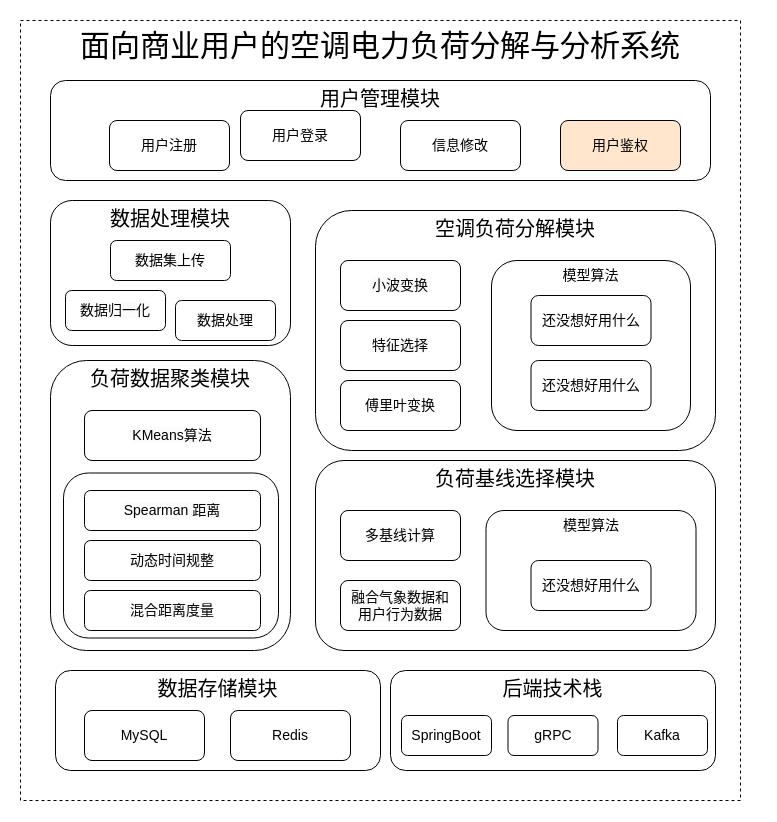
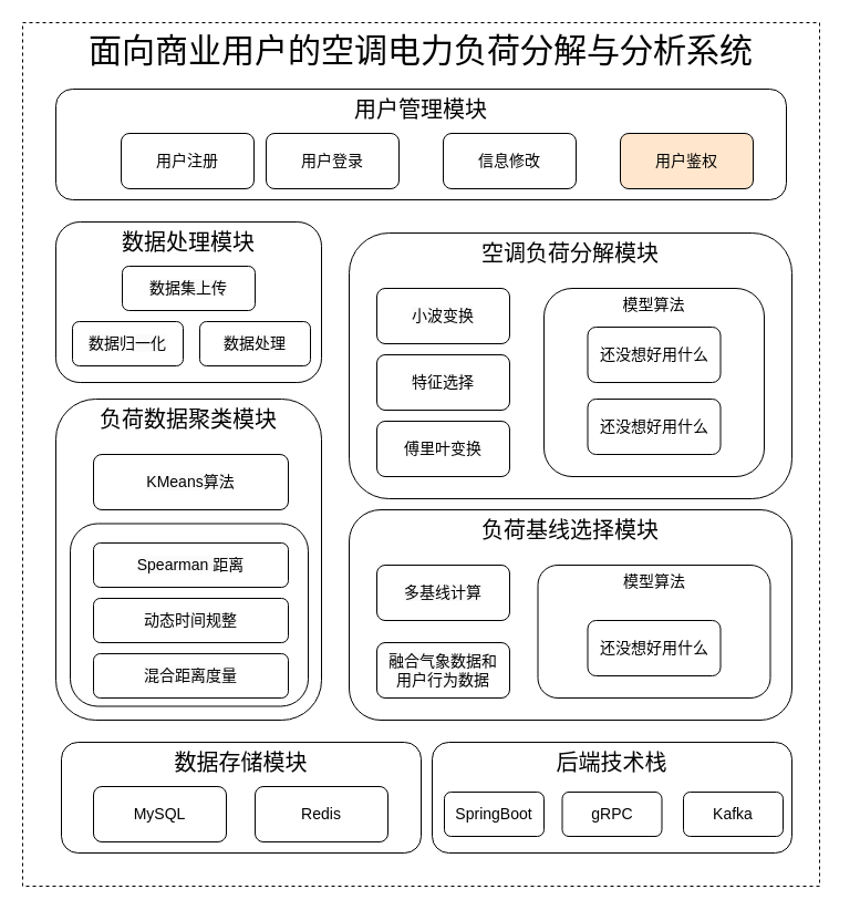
- <mxCell id="35" value="&lt;font style=&quot;font-size: 14px;&quot;&gt;用户登录&lt;/font&gt;" style="rounded=1;whiteSpace=wrap;html=1;" parent="32" vertex="1"><mxGeometry x="190" y="30" width="120" height="50" as="geometry" /></mxCell>
+ <mxCell id="35" value="&lt;font style=&quot;font-size: 14px;&quot;&gt;用户登录&lt;/font&gt;" style="rounded=1;whiteSpace=wrap;html=1;" parent="32" vertex="1"><mxGeometry x="190" y="40" width="120" height="50" as="geometry" /></mxCell>
- <mxCell id="16" value="&lt;span style=&quot;color: rgb(0, 0, 0); font-family: Helvetica; font-size: 14px; font-style: normal; font-variant-ligatures: normal; font-variant-caps: normal; font-weight: 400; letter-spacing: normal; orphans: 2; text-align: center; text-indent: 0px; text-transform: none; widows: 2; word-spacing: 0px; -webkit-text-stroke-width: 0px; white-space: normal; background-color: rgb(251, 251, 251); text-decoration-thickness: initial; text-decoration-style: initial; text-decoration-color: initial; float: none; display: inline !important;&quot;&gt;数据处理&lt;/span&gt;" style="rounded=1;whiteSpace=wrap;html=1;" parent="2" vertex="1"><mxGeometry x="155" y="280" width="100" height="40" as="geometry" /></mxCell>
+ <mxCell id="16" value="&lt;span style=&quot;color: rgb(0, 0, 0); font-family: Helvetica; font-size: 14px; font-style: normal; font-variant-ligatures: normal; font-variant-caps: normal; font-weight: 400; letter-spacing: normal; orphans: 2; text-align: center; text-indent: 0px; text-transform: none; widows: 2; word-spacing: 0px; -webkit-text-stroke-width: 0px; white-space: normal; background-color: rgb(251, 251, 251); text-decoration-thickness: initial; text-decoration-style: initial; text-decoration-color: initial; float: none; display: inline !important;&quot;&gt;数据处理&lt;/span&gt;" style="rounded=1;whiteSpace=wrap;html=1;" parent="2" vertex="1"><mxGeometry x="160" y="270" width="100" height="40" as="geometry" /></mxCell>
